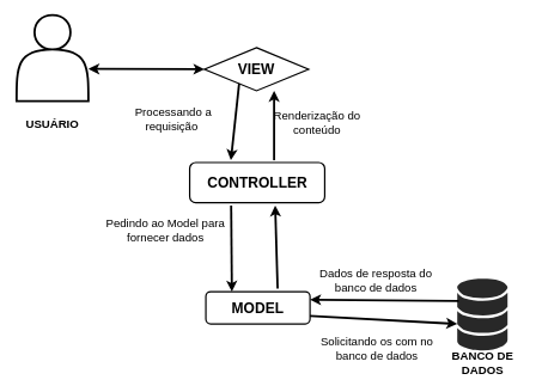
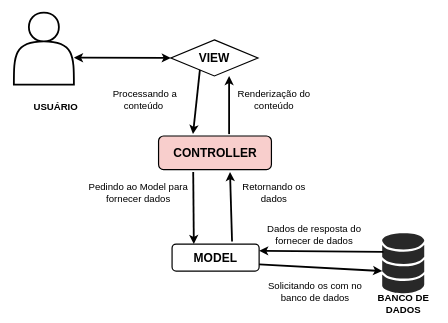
- <mxCell id="15" value="&lt;font style=&quot;font-size: 16px ; font-weight: normal&quot;&gt;Processando a requisição&amp;nbsp;&lt;/font&gt;" style="text;html=1;strokeColor=none;fillColor=none;align=center;verticalAlign=middle;whiteSpace=wrap;rounded=0;fontStyle=1" parent="1" vertex="1"><mxGeometry x="166" y="141" width="150" height="50" as="geometry" /></mxCell>
+ <mxCell id="15" value="&lt;font style=&quot;font-size: 16px ; font-weight: normal&quot;&gt;Processando a conteúdo&amp;nbsp;&lt;/font&gt;" style="text;html=1;strokeColor=none;fillColor=none;align=center;verticalAlign=middle;whiteSpace=wrap;rounded=0;fontStyle=1" parent="1" vertex="1"><mxGeometry x="166" y="141" width="150" height="50" as="geometry" /></mxCell>
- <mxCell id="13" value="&lt;span style=&quot;font-size: 16px&quot;&gt;&lt;b&gt;USUÁRIO&lt;/b&gt;&lt;/span&gt;" style="text;html=1;strokeColor=none;fillColor=none;align=center;verticalAlign=middle;whiteSpace=wrap;rounded=0;" parent="1" vertex="1"><mxGeometry x="20" y="161.5" width="105" height="20" as="geometry" /></mxCell>
+ <mxCell id="13" value="&lt;span style=&quot;font-size: 16px&quot;&gt;&lt;b&gt;USUÁRIO&lt;/b&gt;&lt;/span&gt;" style="text;html=1;strokeColor=none;fillColor=none;align=center;verticalAlign=middle;whiteSpace=wrap;rounded=0;" parent="1" vertex="1"><mxGeometry x="40" y="166.5" width="105" height="20" as="geometry" /></mxCell>
- <mxCell id="16" value="&lt;font style=&quot;font-size: 16px&quot;&gt;Renderização do conteúdo&lt;/font&gt;" style="text;html=1;strokeColor=none;fillColor=none;align=center;verticalAlign=middle;whiteSpace=wrap;rounded=0;" parent="1" vertex="1"><mxGeometry x="371" y="146" width="140" height="50" as="geometry" /></mxCell>
+ <mxCell id="16" value="&lt;font style=&quot;font-size: 16px&quot;&gt;Renderização do conteúdo&lt;/font&gt;" style="text;html=1;strokeColor=none;fillColor=none;align=center;verticalAlign=middle;whiteSpace=wrap;rounded=0;" parent="1" vertex="1"><mxGeometry x="386" y="141" width="140" height="50" as="geometry" /></mxCell>
- <mxCell id="3" value="&lt;font style=&quot;font-size: 20px&quot;&gt;&lt;b&gt;CONTROLLER&lt;/b&gt;&lt;/font&gt;" style="rounded=1;whiteSpace=wrap;html=1;strokeWidth=2;" parent="1" vertex="1"><mxGeometry x="263.5" y="226" width="188" height="56" as="geometry" /></mxCell>
+ <mxCell id="3" value="&lt;font style=&quot;font-size: 20px&quot;&gt;&lt;b&gt;CONTROLLER&lt;/b&gt;&lt;/font&gt;" style="rounded=1;whiteSpace=wrap;html=1;strokeWidth=2;fillColor=#f8cecc;" parent="1" vertex="1"><mxGeometry x="263.5" y="226" width="188" height="56" as="geometry" /></mxCell>
+ <mxCell id="17" value="&lt;span style=&quot;font-size: 16px&quot;&gt;Retornando os dados&lt;/span&gt;" style="text;html=1;strokeColor=none;fillColor=none;align=center;verticalAlign=middle;whiteSpace=wrap;rounded=0;" parent="1" vertex="1"><mxGeometry x="386" y="296" width="140" height="50" as="geometry" /></mxCell>
- <mxCell id="20" value="&lt;div&gt;&lt;span style=&quot;font-size: 16px&quot;&gt;Dados de resposta do banco de dados&lt;/span&gt;&lt;/div&gt;" style="text;html=1;strokeColor=none;fillColor=none;align=center;verticalAlign=middle;whiteSpace=wrap;rounded=0;" parent="1" vertex="1"><mxGeometry x="440" y="360" width="166" height="60" as="geometry" /></mxCell>
+ <mxCell id="20" value="&lt;div&gt;&lt;span style=&quot;font-size: 16px&quot;&gt;Dados de resposta do fornecer de dados&lt;/span&gt;&lt;/div&gt;" style="text;html=1;strokeColor=none;fillColor=none;align=center;verticalAlign=middle;whiteSpace=wrap;rounded=0;" parent="1" vertex="1"><mxGeometry x="440" y="360" width="166" height="60" as="geometry" /></mxCell>
